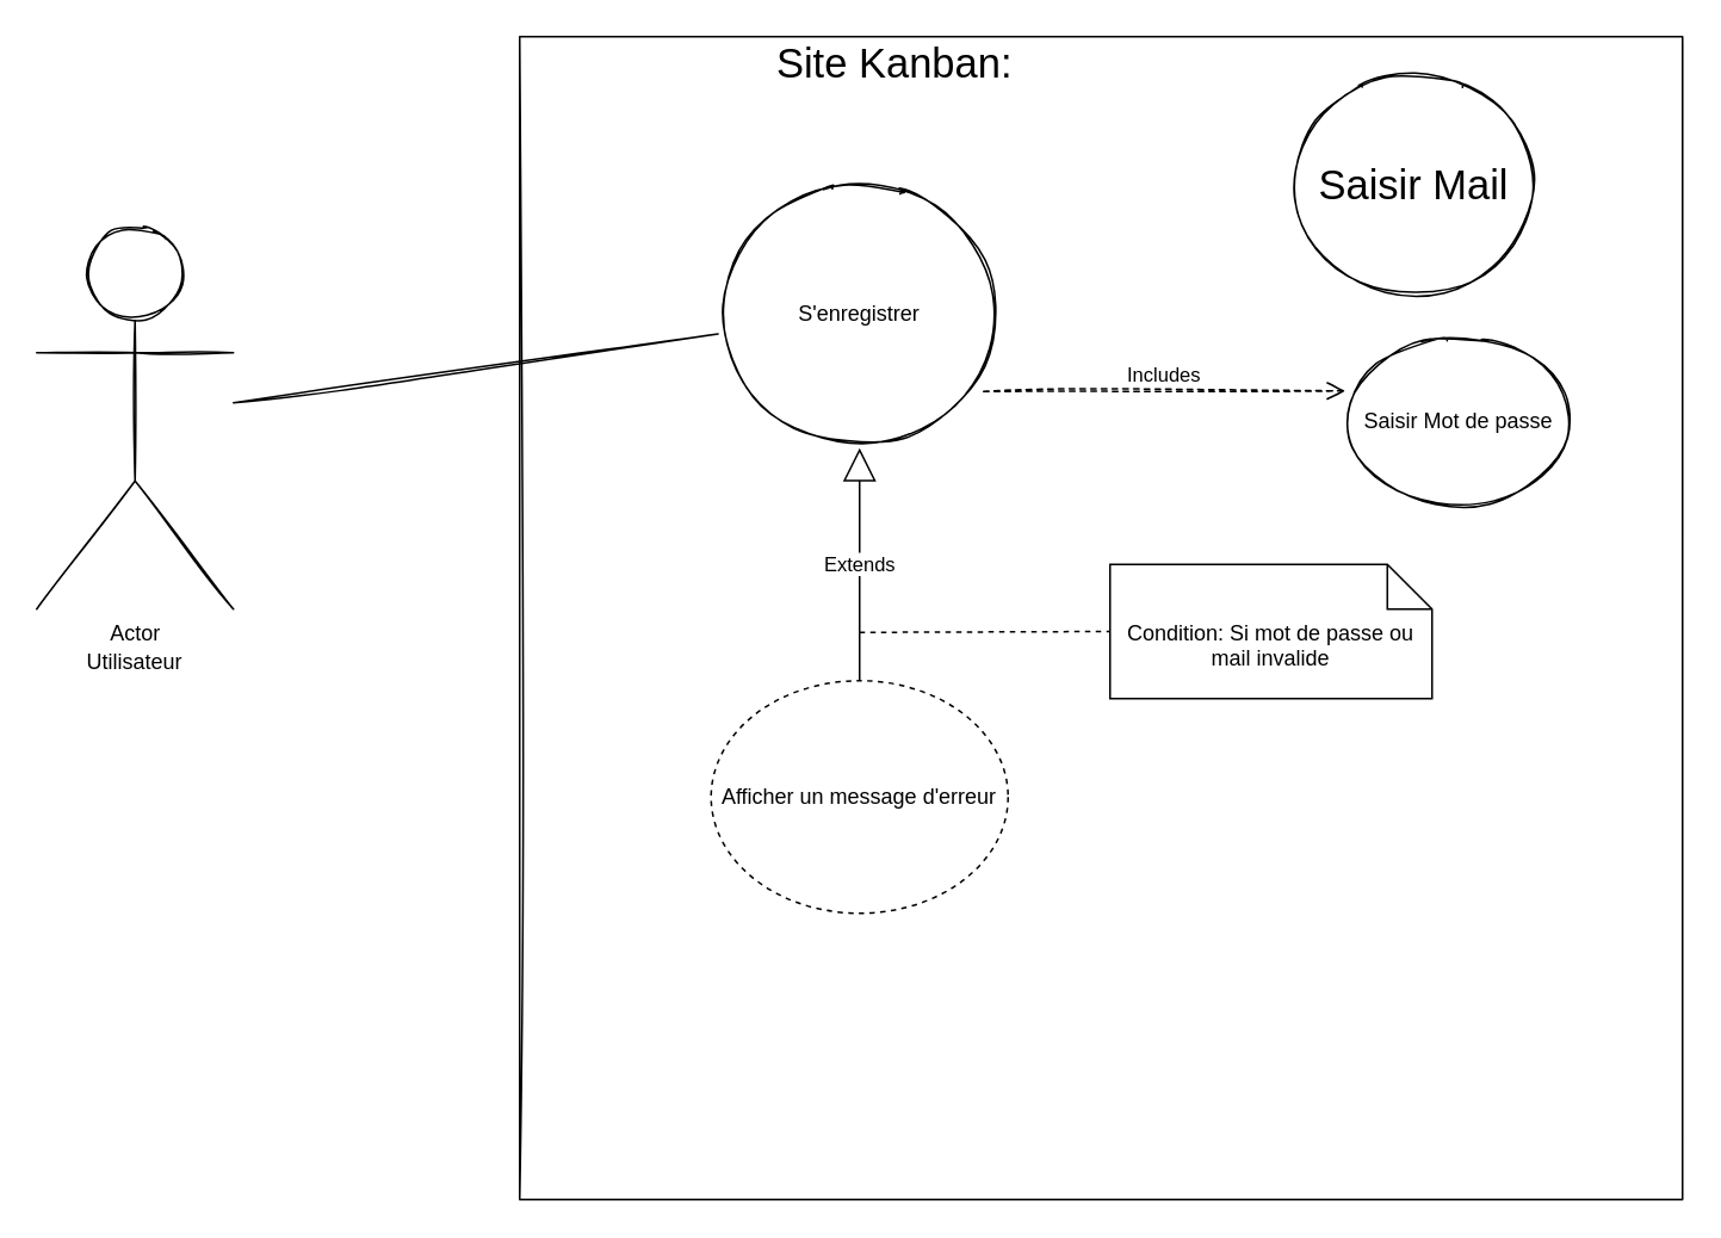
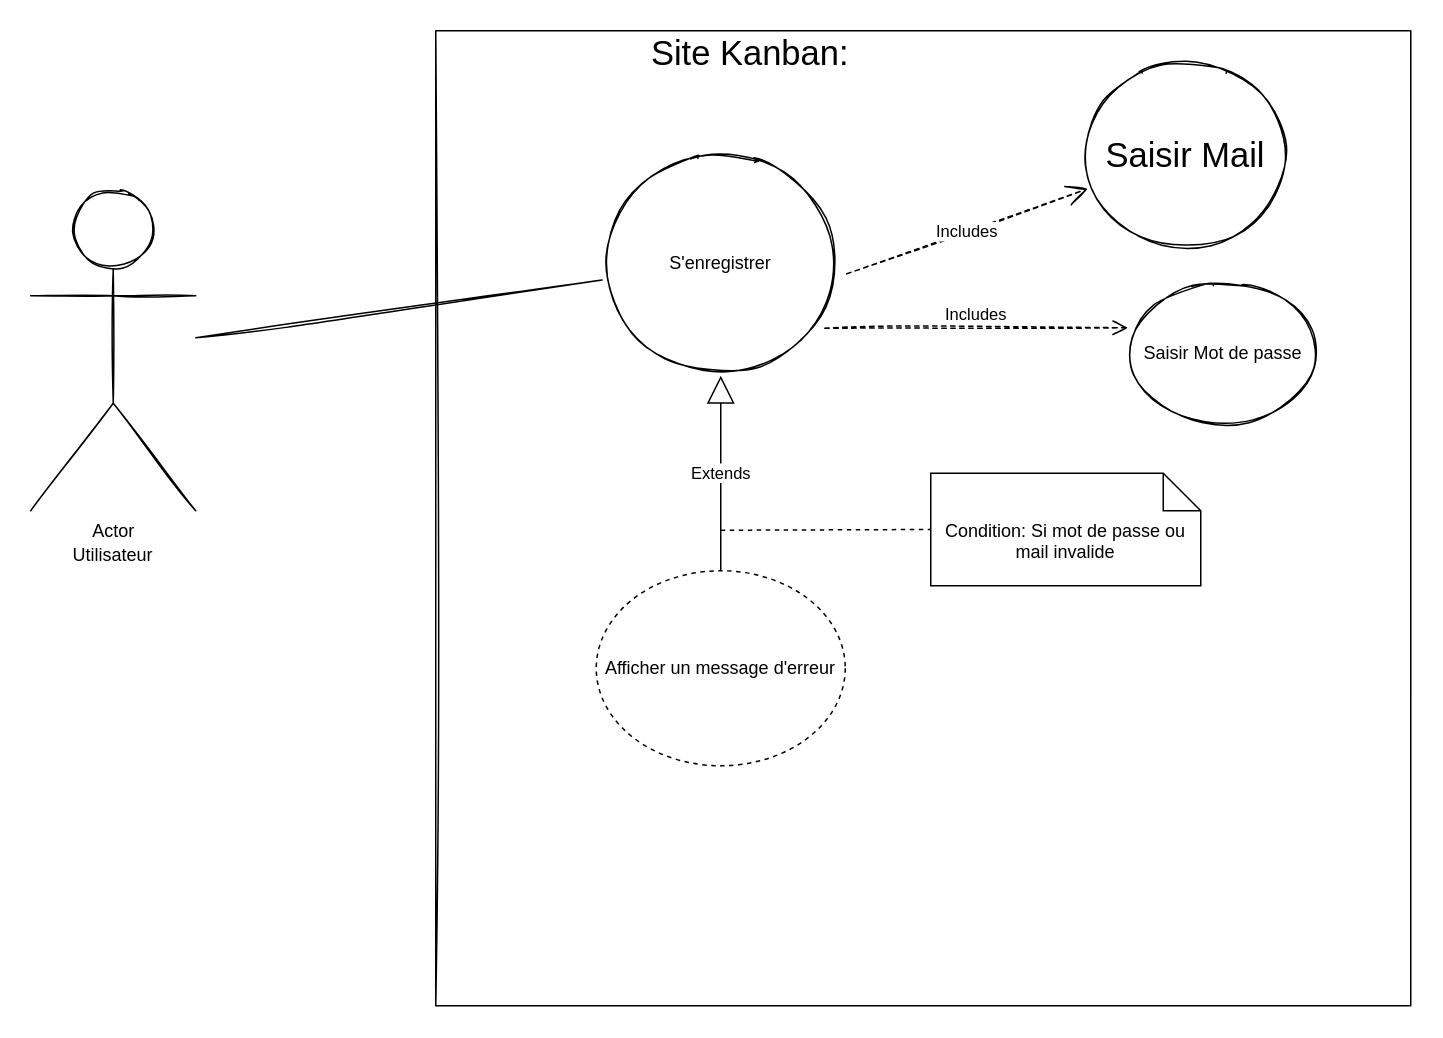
+ <mxCell id="8" value="Includes" style="endArrow=open;endSize=12;dashed=1;html=1;exitX=1.025;exitY=0.547;exitDx=0;exitDy=0;sketch=1;exitPerimeter=0;" edge="1" parent="1" source="5" target="7"><mxGeometry x="-0.001" width="160" relative="1" as="geometry"><mxPoint x="400" y="170" as="sourcePoint" /><mxPoint x="560" y="170" as="targetPoint" /><Array as="points" /><mxPoint as="offset" /></mxGeometry></mxCell>
